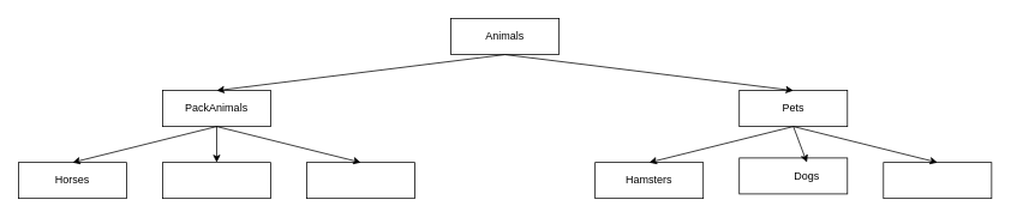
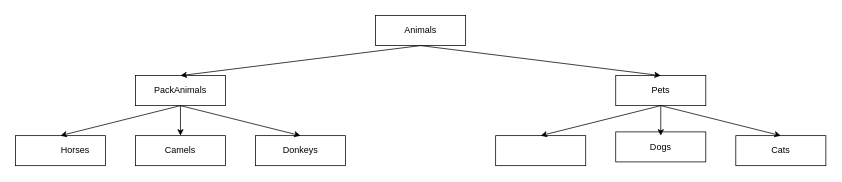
- <mxCell id="17" value="Dogs" style="text;html=1;align=center;verticalAlign=middle;whiteSpace=wrap;rounded=0;" vertex="1" parent="1"><mxGeometry x="865" y="180" width="60" height="30" as="geometry" /></mxCell>
+ <mxCell id="17" value="Dogs" style="text;html=1;align=center;verticalAlign=middle;whiteSpace=wrap;rounded=0;" vertex="1" parent="1"><mxGeometry x="850" y="180" width="60" height="30" as="geometry" /></mxCell>
- <mxCell id="9" value="Horses" style="text;html=1;align=center;verticalAlign=middle;whiteSpace=wrap;rounded=0;" vertex="1" parent="1"><mxGeometry x="50" y="185" width="60" height="30" as="geometry" /></mxCell>
+ <mxCell id="9" value="Horses" style="text;html=1;align=center;verticalAlign=middle;whiteSpace=wrap;rounded=0;" vertex="1" parent="1"><mxGeometry x="70" y="185" width="60" height="30" as="geometry" /></mxCell>
+ <mxCell id="11" value="Camels" style="text;html=1;align=center;verticalAlign=middle;whiteSpace=wrap;rounded=0;" vertex="1" parent="1"><mxGeometry x="210" y="185" width="60" height="30" as="geometry" /></mxCell>
+ <mxCell id="13" value="Donkeys" style="text;html=1;align=center;verticalAlign=middle;whiteSpace=wrap;rounded=0;" vertex="1" parent="1"><mxGeometry x="370" y="185" width="60" height="30" as="geometry" /></mxCell>
- <mxCell id="15" value="Hamsters" style="text;html=1;align=center;verticalAlign=middle;whiteSpace=wrap;rounded=0;" vertex="1" parent="1"><mxGeometry x="690" y="185" width="60" height="30" as="geometry" /></mxCell>
+ <mxCell id="19" value="Cats" style="text;html=1;align=center;verticalAlign=middle;whiteSpace=wrap;rounded=0;" vertex="1" parent="1"><mxGeometry x="1010" y="185" width="60" height="30" as="geometry" /></mxCell>
